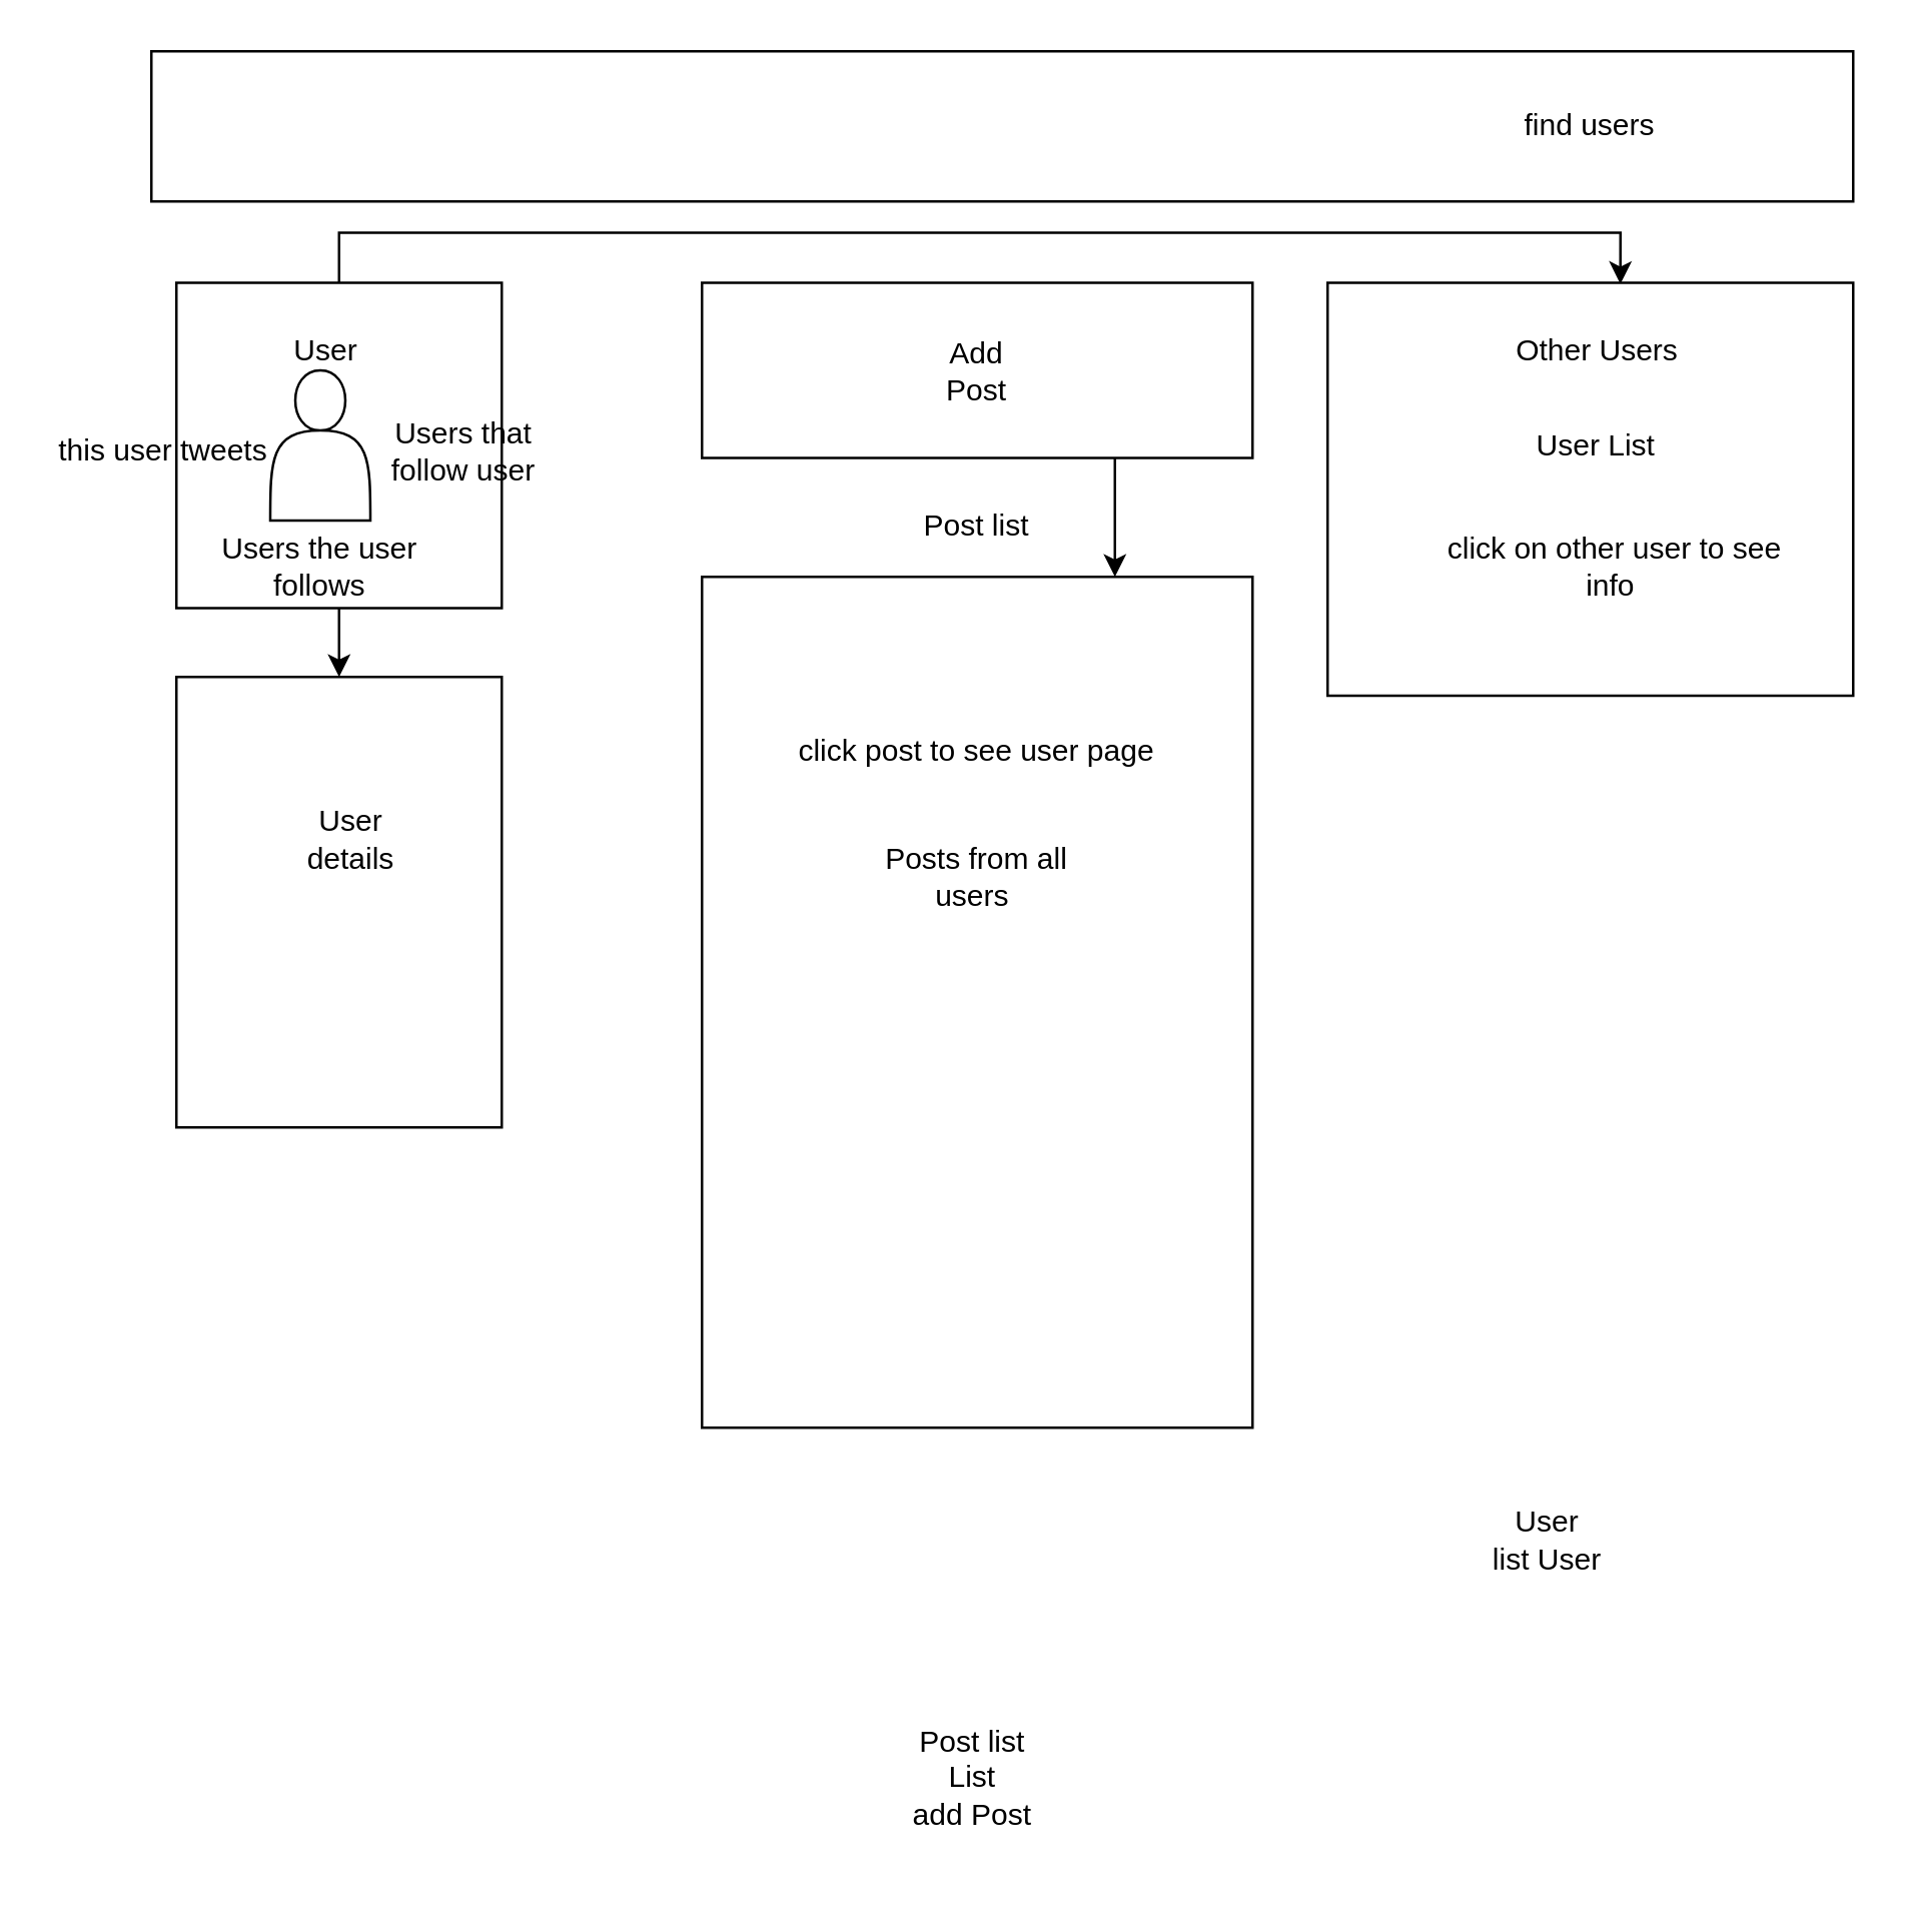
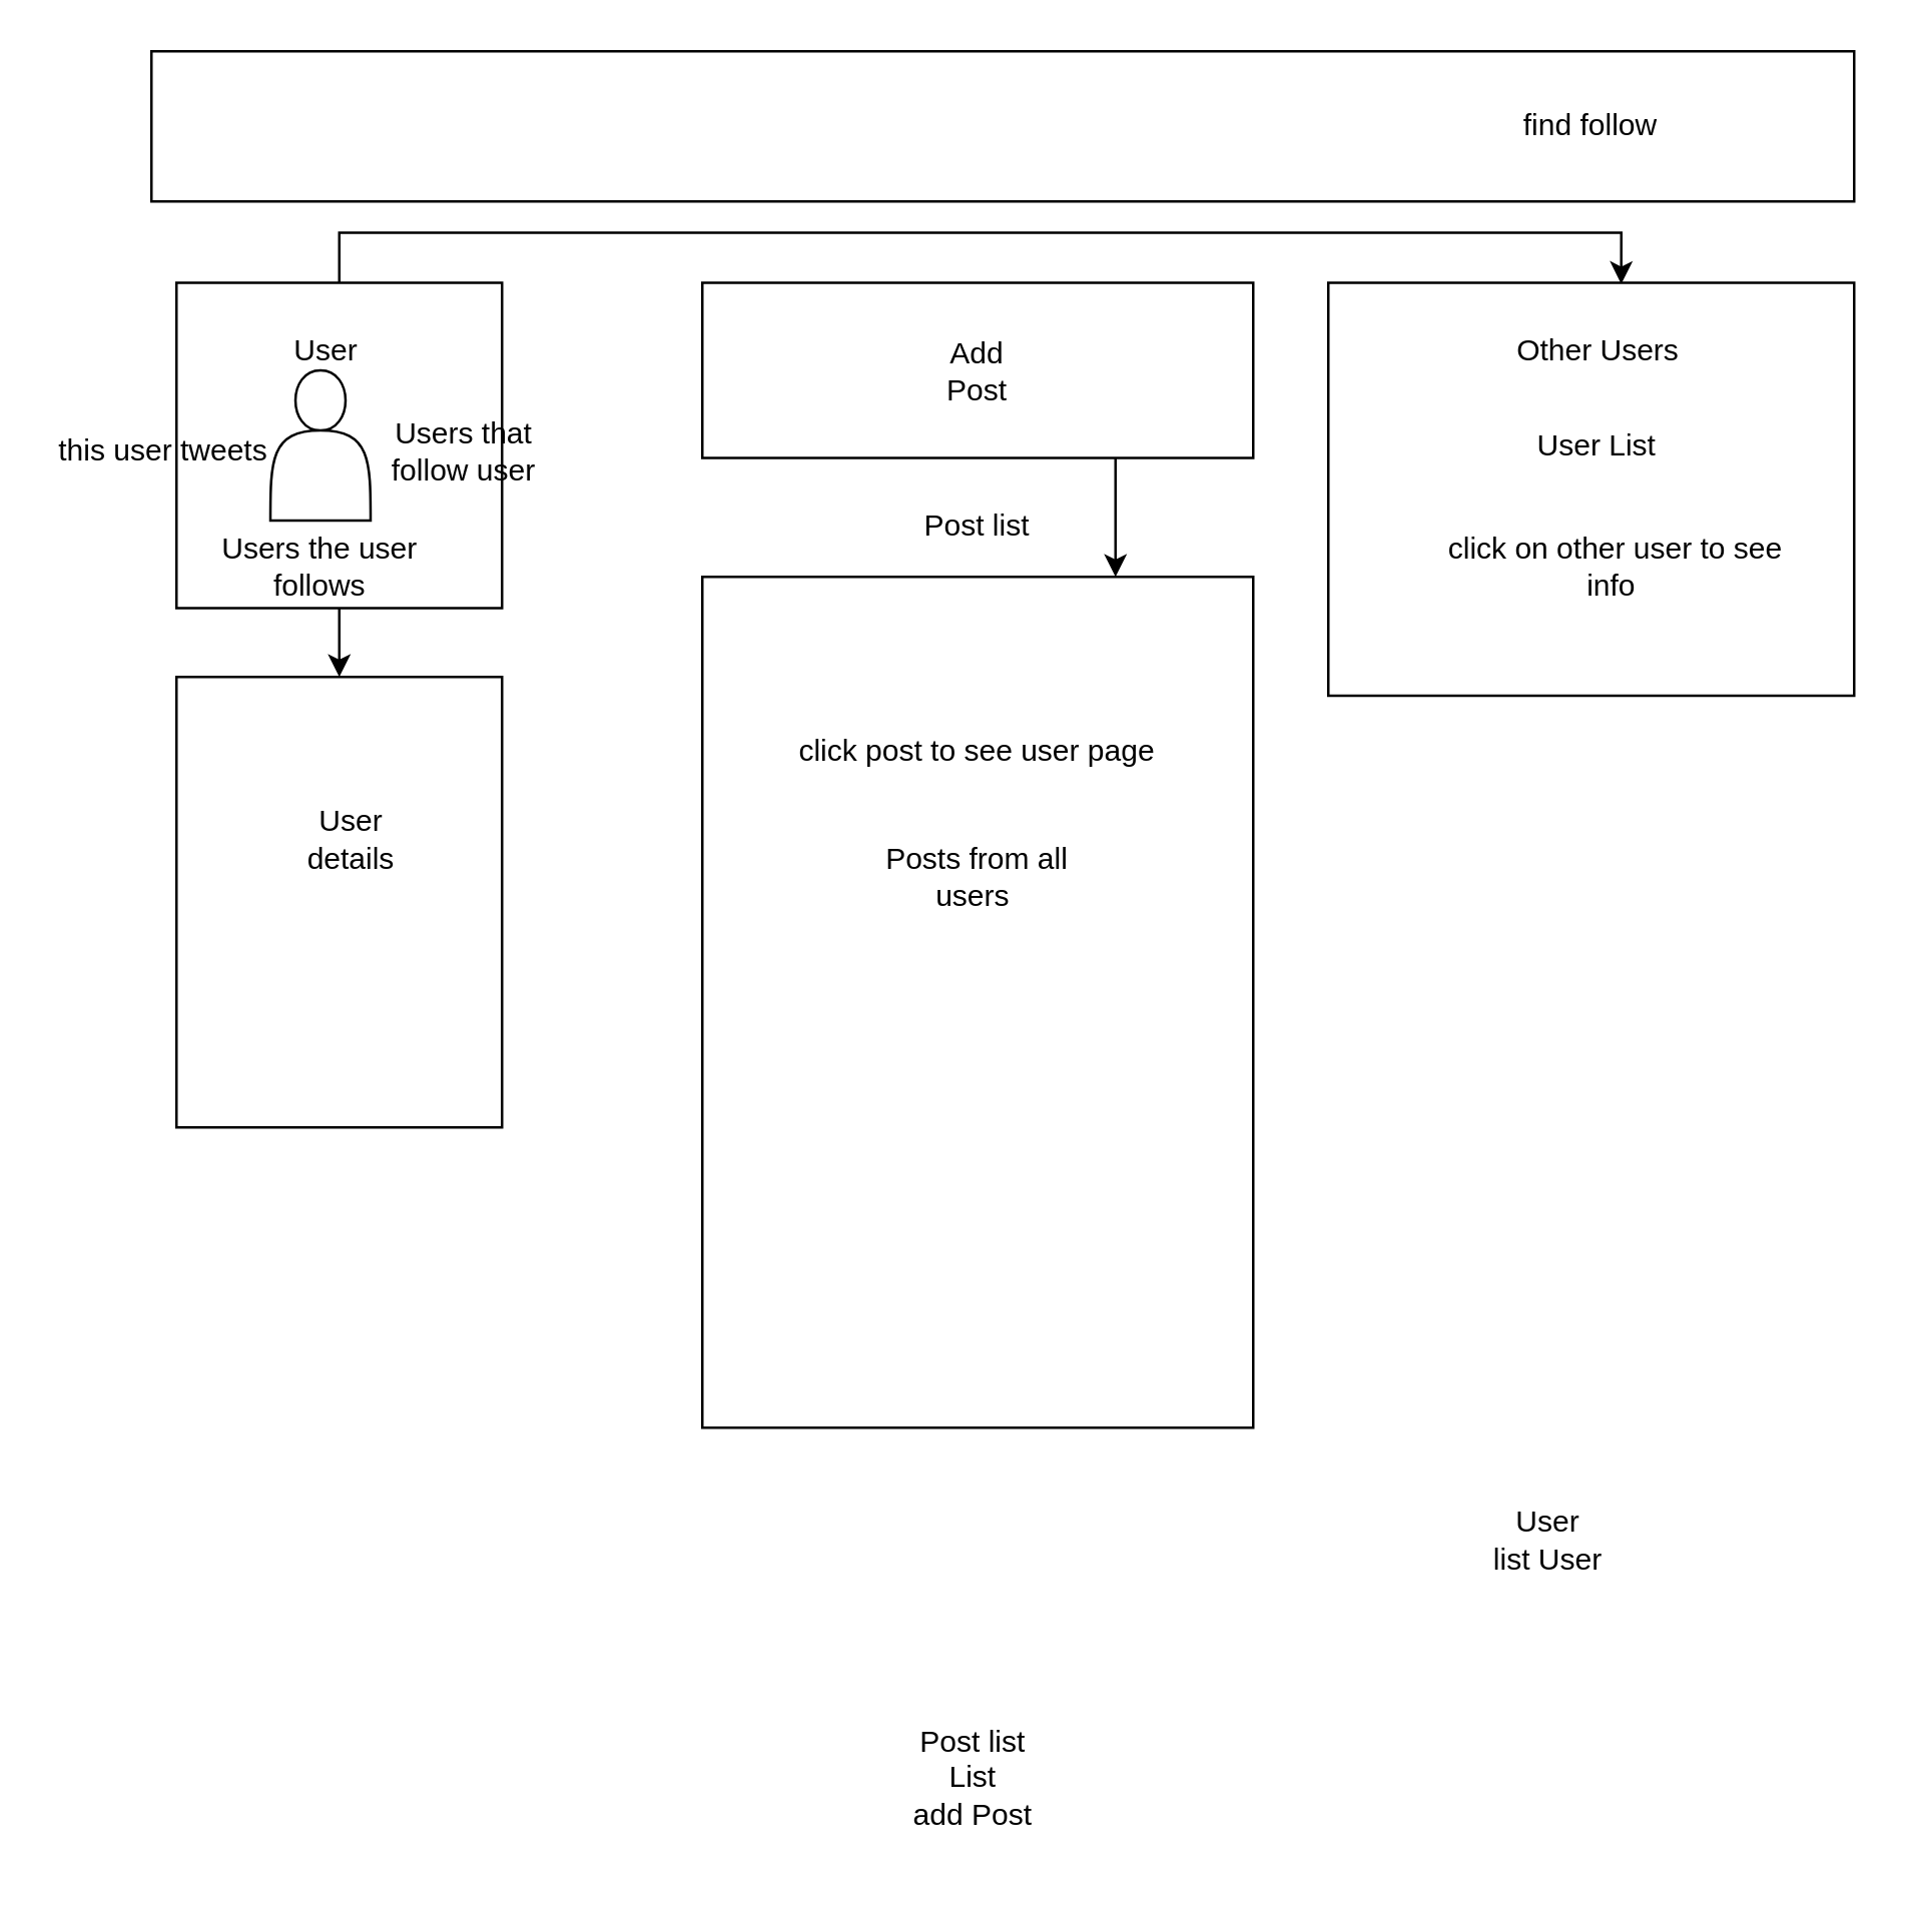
- <mxCell id="25" value="find users" style="text;html=1;strokeColor=none;fillColor=none;align=center;verticalAlign=middle;whiteSpace=wrap;rounded=0;" vertex="1" parent="1"><mxGeometry x="590" y="40" width="90" height="20" as="geometry" /></mxCell>
+ <mxCell id="25" value="find follow" style="text;html=1;strokeColor=none;fillColor=none;align=center;verticalAlign=middle;whiteSpace=wrap;rounded=0;" vertex="1" parent="1"><mxGeometry x="590" y="40" width="90" height="20" as="geometry" /></mxCell>
